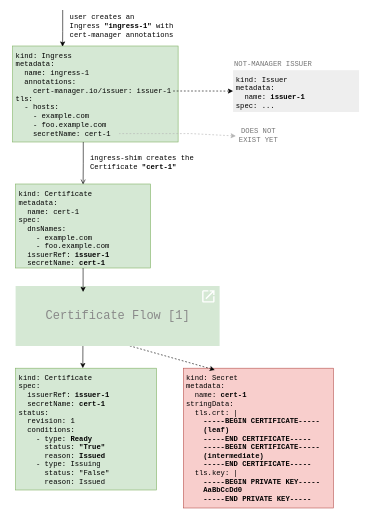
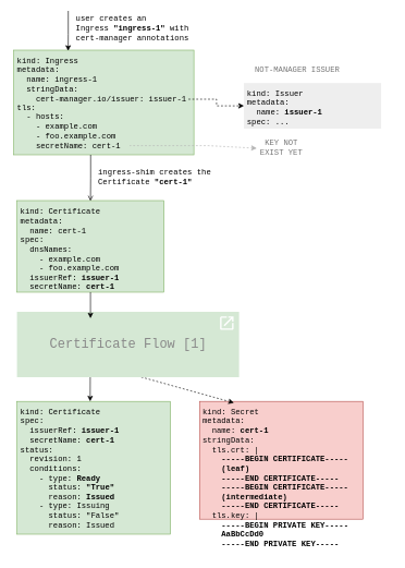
- <mxCell id="2" value="kind: Issuer&lt;br&gt;metadata:&lt;br&gt;&amp;nbsp; name:&amp;nbsp;&lt;b style=&quot;border-color: var(--border-color);&quot;&gt;issuer-1&lt;/b&gt;&lt;br&gt;spec: ..." style="text;html=1;align=left;verticalAlign=top;whiteSpace=wrap;rounded=0;fontFamily=Courier New;spacing=5;fillColor=#EEEEEE;" parent="1" vertex="1"><mxGeometry x="388" y="116.33" width="210" height="69.67" as="geometry" /></mxCell>
+ <mxCell id="2" value="kind: Issuer&lt;br&gt;metadata:&lt;br&gt;&amp;nbsp; name:&amp;nbsp;&lt;b style=&quot;border-color: var(--border-color);&quot;&gt;issuer-1&lt;/b&gt;&lt;br&gt;spec: ..." style="text;html=1;align=left;verticalAlign=top;whiteSpace=wrap;rounded=0;fontFamily=Courier New;spacing=5;fillColor=#EEEEEE;" parent="1" vertex="1"><mxGeometry x="373" y="126.33" width="210" height="69.67" as="geometry" /></mxCell>
- <mxCell id="11" value="kind: Ingress&lt;br&gt;metadata:&lt;br&gt;&amp;nbsp; name: ingress-1&lt;br&gt;&amp;nbsp; annotations:&lt;br&gt;&amp;nbsp; &amp;nbsp;&amp;nbsp;cert-manager.io/issuer: issuer-1&lt;br&gt;&lt;span style=&quot;background-color: initial;&quot;&gt;tls:&lt;/span&gt;&lt;br&gt;&lt;div&gt;&lt;div&gt;&lt;span style=&quot;background-color: initial;&quot;&gt;&amp;nbsp; - hosts:&lt;/span&gt;&lt;/div&gt;&lt;div&gt;&amp;nbsp; &amp;nbsp; - example.com&lt;/div&gt;&amp;nbsp; &amp;nbsp; - foo.example.com&lt;div&gt;&amp;nbsp; &amp;nbsp; secretName:&amp;nbsp;cert-1&lt;/div&gt;&lt;/div&gt;" style="text;html=1;strokeColor=none;fillColor=none;align=left;verticalAlign=top;whiteSpace=wrap;rounded=0;fontFamily=Courier New;spacing=5;" parent="9" vertex="1"><mxGeometry width="275.858" height="160" as="geometry" /></mxCell>
+ <mxCell id="11" value="kind: Ingress&lt;br&gt;metadata:&lt;br&gt;&amp;nbsp; name: ingress-1&lt;br&gt;&amp;nbsp; stringData:&lt;br&gt;&amp;nbsp; &amp;nbsp;&amp;nbsp;cert-manager.io/issuer: issuer-1&lt;br&gt;&lt;span style=&quot;background-color: initial;&quot;&gt;tls:&lt;/span&gt;&lt;br&gt;&lt;div&gt;&lt;div&gt;&lt;span style=&quot;background-color: initial;&quot;&gt;&amp;nbsp; - hosts:&lt;/span&gt;&lt;/div&gt;&lt;div&gt;&amp;nbsp; &amp;nbsp; - example.com&lt;/div&gt;&amp;nbsp; &amp;nbsp; - foo.example.com&lt;div&gt;&amp;nbsp; &amp;nbsp; secretName:&amp;nbsp;cert-1&lt;/div&gt;&lt;/div&gt;" style="text;html=1;strokeColor=none;fillColor=none;align=left;verticalAlign=top;whiteSpace=wrap;rounded=0;fontFamily=Courier New;spacing=5;" parent="9" vertex="1"><mxGeometry width="275.858" height="160" as="geometry" /></mxCell>
- <mxCell id="7" value="&lt;div&gt;&lt;font&gt;DOES NOT EXIST YET&lt;/font&gt;&lt;/div&gt;" style="text;html=1;strokeColor=none;fillColor=none;align=center;verticalAlign=middle;whiteSpace=wrap;rounded=0;fontFamily=Courier New;fontColor=#757575;" parent="1" vertex="1"><mxGeometry x="392.63" y="206" width="75" height="40" as="geometry" /></mxCell>
+ <mxCell id="7" value="&lt;div&gt;&lt;font&gt;KEY NOT EXIST YET&lt;/font&gt;&lt;/div&gt;" style="text;html=1;strokeColor=none;fillColor=none;align=center;verticalAlign=middle;whiteSpace=wrap;rounded=0;fontFamily=Courier New;fontColor=#757575;" parent="1" vertex="1"><mxGeometry x="392.63" y="206" width="75" height="40" as="geometry" /></mxCell>
- <mxCell id="17" value="kind: Secret&lt;br&gt;metadata:&lt;br&gt;&amp;nbsp; name:&amp;nbsp;&lt;b style=&quot;border-color: var(--border-color);&quot;&gt;cert&lt;/b&gt;&lt;b&gt;-1&lt;/b&gt;&lt;br&gt;stringData:&lt;br&gt;&amp;nbsp; tls.crt: |&lt;br&gt;&lt;b&gt;&amp;nbsp; &amp;nbsp; -----BEGIN CERTIFICATE-----&lt;br&gt;&amp;nbsp; &amp;nbsp; (leaf)&lt;br&gt;&amp;nbsp; &amp;nbsp; -----END CERTIFICATE-----&lt;br&gt;&lt;/b&gt;&lt;b&gt;&amp;nbsp; &amp;nbsp; -----BEGIN CERTIFICATE-----&lt;br&gt;&amp;nbsp; &amp;nbsp; (intermediate)&lt;br&gt;&amp;nbsp; &amp;nbsp; -----END CERTIFICATE-----&lt;/b&gt;&lt;br&gt;&amp;nbsp; tls.key: |&lt;br&gt;&amp;nbsp; &lt;b&gt;&amp;nbsp;&amp;nbsp;&lt;span&gt;-----BEGIN PRIVATE KEY-----&lt;br&gt;&amp;nbsp; &amp;nbsp; AaBbCcDd0&lt;br&gt;&lt;/span&gt;&lt;/b&gt;&lt;div&gt;&lt;b&gt;&amp;nbsp; &amp;nbsp; -----END PRIVATE KEY-----&lt;/b&gt;&lt;/div&gt;" style="text;html=1;strokeColor=#b85450;fillColor=#f8cecc;align=left;verticalAlign=top;whiteSpace=wrap;rounded=0;fontFamily=Courier New;spacingTop=0;spacingBottom=0;spacing=5;" parent="1" vertex="1"><mxGeometry x="305.13" y="613" width="250" height="233" as="geometry" /></mxCell>
+ <mxCell id="17" value="kind: Secret&lt;br&gt;metadata:&lt;br&gt;&amp;nbsp; name:&amp;nbsp;&lt;b style=&quot;border-color: var(--border-color);&quot;&gt;cert&lt;/b&gt;&lt;b&gt;-1&lt;/b&gt;&lt;br&gt;stringData:&lt;br&gt;&amp;nbsp; tls.crt: |&lt;br&gt;&lt;b&gt;&amp;nbsp; &amp;nbsp; -----BEGIN CERTIFICATE-----&lt;br&gt;&amp;nbsp; &amp;nbsp; (leaf)&lt;br&gt;&amp;nbsp; &amp;nbsp; -----END CERTIFICATE-----&lt;br&gt;&lt;/b&gt;&lt;b&gt;&amp;nbsp; &amp;nbsp; -----BEGIN CERTIFICATE-----&lt;br&gt;&amp;nbsp; &amp;nbsp; (intermediate)&lt;br&gt;&amp;nbsp; &amp;nbsp; -----END CERTIFICATE-----&lt;/b&gt;&lt;br&gt;&amp;nbsp; tls.key: |&lt;br&gt;&amp;nbsp; &lt;b&gt;&amp;nbsp;&amp;nbsp;&lt;span&gt;-----BEGIN PRIVATE KEY-----&lt;br&gt;&amp;nbsp; &amp;nbsp; AaBbCcDd0&lt;br&gt;&lt;/span&gt;&lt;/b&gt;&lt;div&gt;&lt;b&gt;&amp;nbsp; &amp;nbsp; -----END PRIVATE KEY-----&lt;/b&gt;&lt;/div&gt;" style="text;html=1;strokeColor=#b85450;fillColor=#f8cecc;align=left;verticalAlign=top;whiteSpace=wrap;rounded=0;fontFamily=Courier New;spacingTop=0;spacingBottom=0;spacing=5;" parent="1" vertex="1"><mxGeometry x="305.13" y="613" width="250" height="180" as="geometry" /></mxCell>
